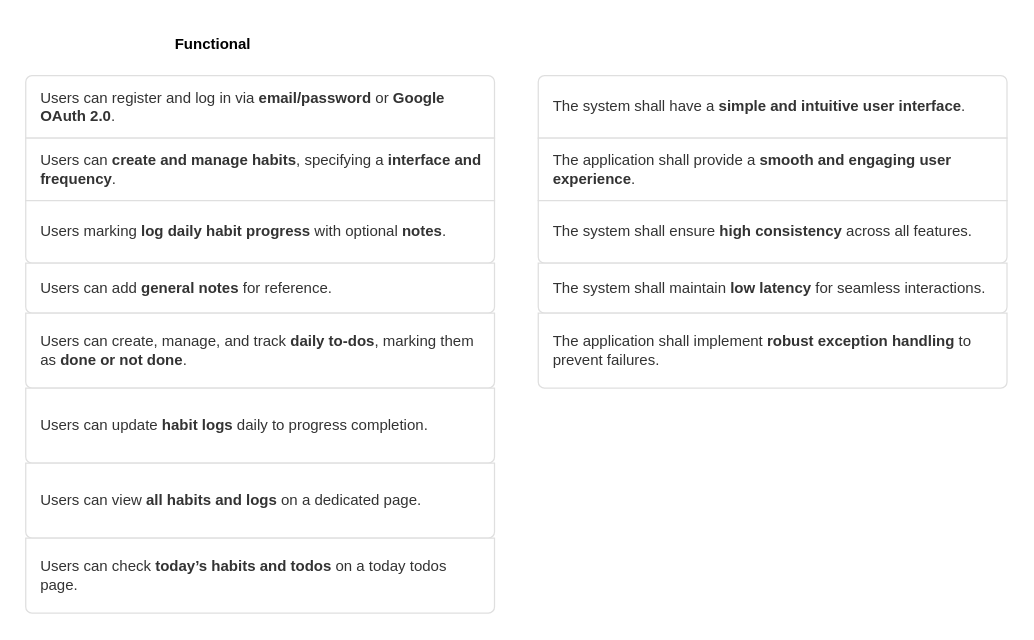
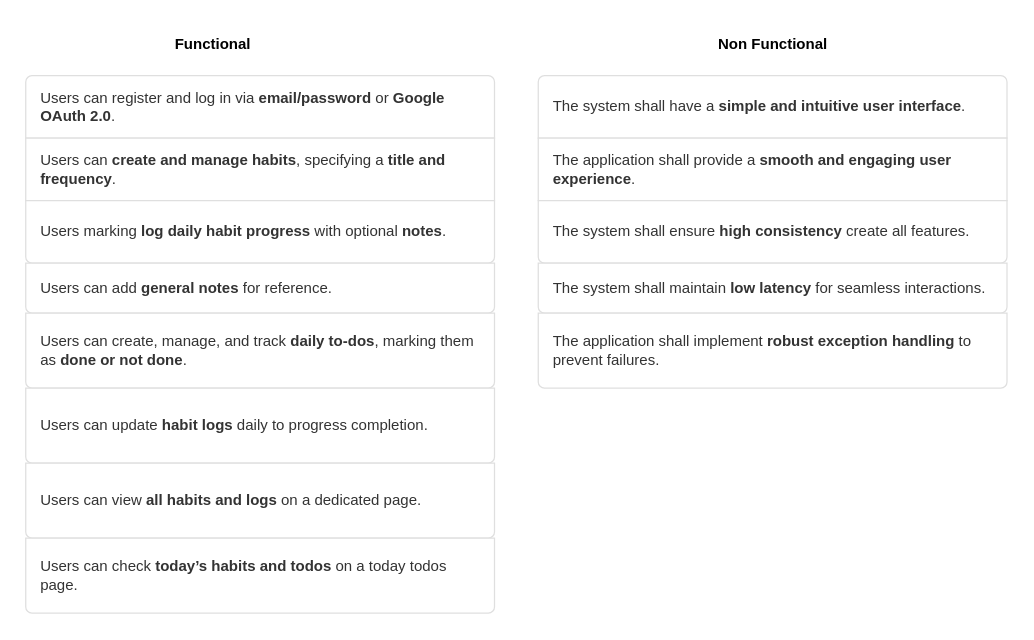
+ <mxCell id="3" value="&lt;b&gt;Non Functional&lt;/b&gt;" style="text;strokeColor=none;align=center;fillColor=none;html=1;verticalAlign=middle;whiteSpace=wrap;rounded=0;" vertex="1" parent="1"><mxGeometry x="502.5" y="20" width="230" height="30" as="geometry" /></mxCell>
- <mxCell id="6" value="Users can &lt;strong&gt;create and manage habits&lt;/strong&gt;, specifying a &lt;strong&gt;interface and frequency&lt;/strong&gt;." style="text;strokeColor=#DFDFDF;fillColor=#FFFFFF;align=left;verticalAlign=middle;spacingLeft=10;spacingRight=10;overflow=hidden;points=[[0,0.5],[1,0.5]];portConstraint=eastwest;rotatable=0;whiteSpace=wrap;html=1;rSize=5;fontColor=#333333;" vertex="1" parent="4"><mxGeometry y="50" width="375" height="50" as="geometry" /></mxCell>
+ <mxCell id="6" value="Users can &lt;strong&gt;create and manage habits&lt;/strong&gt;, specifying a &lt;strong&gt;title and frequency&lt;/strong&gt;." style="text;strokeColor=#DFDFDF;fillColor=#FFFFFF;align=left;verticalAlign=middle;spacingLeft=10;spacingRight=10;overflow=hidden;points=[[0,0.5],[1,0.5]];portConstraint=eastwest;rotatable=0;whiteSpace=wrap;html=1;rSize=5;fontColor=#333333;" vertex="1" parent="4"><mxGeometry y="50" width="375" height="50" as="geometry" /></mxCell>
- <mxCell id="16" value="The system shall ensure &lt;strong&gt;high consistency&lt;/strong&gt; across all features." style="text;strokeColor=#DFDFDF;fillColor=#FFFFFF;align=left;verticalAlign=middle;spacingLeft=10;spacingRight=10;overflow=hidden;points=[[0,0.5],[1,0.5]];portConstraint=eastwest;rotatable=0;whiteSpace=wrap;html=1;shape=mxgraph.bootstrap.bottomButton;rSize=5;fontColor=#333333;" vertex="1" parent="13"><mxGeometry y="100" width="375" height="50" as="geometry" /></mxCell>
+ <mxCell id="16" value="The system shall ensure &lt;strong&gt;high consistency&lt;/strong&gt; create all features." style="text;strokeColor=#DFDFDF;fillColor=#FFFFFF;align=left;verticalAlign=middle;spacingLeft=10;spacingRight=10;overflow=hidden;points=[[0,0.5],[1,0.5]];portConstraint=eastwest;rotatable=0;whiteSpace=wrap;html=1;shape=mxgraph.bootstrap.bottomButton;rSize=5;fontColor=#333333;" vertex="1" parent="13"><mxGeometry y="100" width="375" height="50" as="geometry" /></mxCell>
